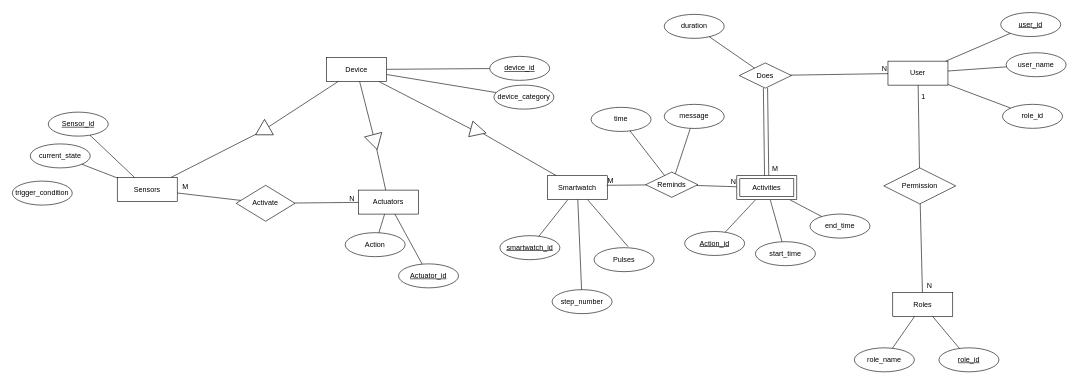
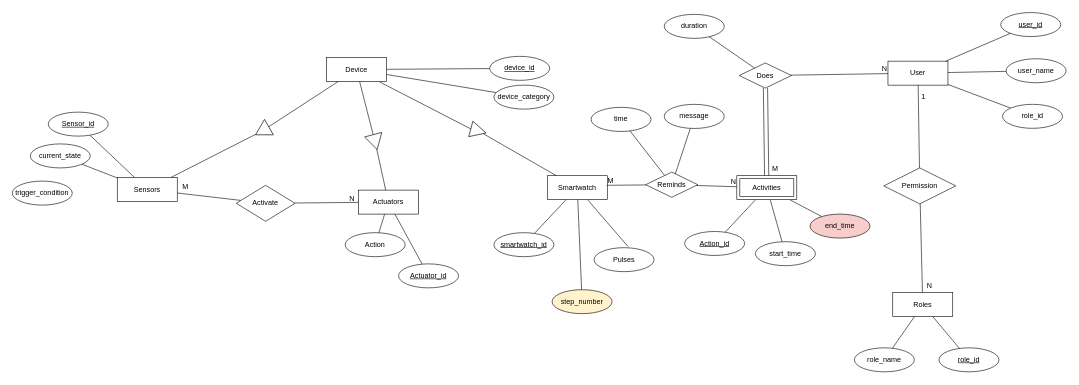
- <mxCell id="56" value="user_name" style="ellipse;whiteSpace=wrap;html=1;align=center;" vertex="1" parent="1"><mxGeometry x="1677" y="87" width="100" height="40" as="geometry" /></mxCell>
+ <mxCell id="56" value="user_name" style="ellipse;whiteSpace=wrap;html=1;align=center;" vertex="1" parent="1"><mxGeometry x="1677" y="97" width="100" height="40" as="geometry" /></mxCell>
- <mxCell id="49" value="end_time" style="ellipse;whiteSpace=wrap;html=1;align=center;" vertex="1" parent="1"><mxGeometry x="1350" y="356" width="100" height="40" as="geometry" /></mxCell>
+ <mxCell id="49" value="end_time" style="ellipse;whiteSpace=wrap;html=1;align=center;fillColor=#f8cecc;" vertex="1" parent="1"><mxGeometry x="1350" y="356" width="100" height="40" as="geometry" /></mxCell>
- <mxCell id="72" value="smartwatch_id" style="ellipse;whiteSpace=wrap;html=1;align=center;fontStyle=4;" vertex="1" parent="1"><mxGeometry x="833" y="392" width="100" height="40" as="geometry" /></mxCell>
+ <mxCell id="72" value="smartwatch_id" style="ellipse;whiteSpace=wrap;html=1;align=center;fontStyle=4;" vertex="1" parent="1"><mxGeometry x="823" y="387" width="100" height="40" as="geometry" /></mxCell>
- <mxCell id="21" value="step_number" style="ellipse;whiteSpace=wrap;html=1;align=center;" vertex="1" parent="1"><mxGeometry x="920" y="482" width="100" height="40" as="geometry" /></mxCell>
+ <mxCell id="21" value="step_number" style="ellipse;whiteSpace=wrap;html=1;align=center;fillColor=#fff2cc;" vertex="1" parent="1"><mxGeometry x="920" y="482" width="100" height="40" as="geometry" /></mxCell>
